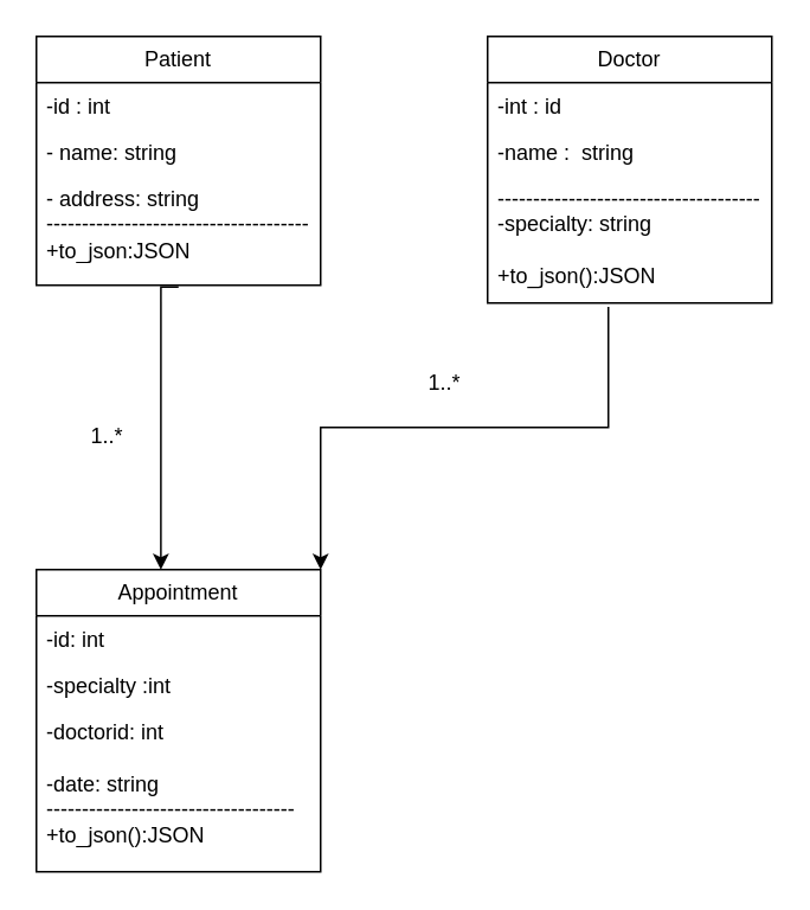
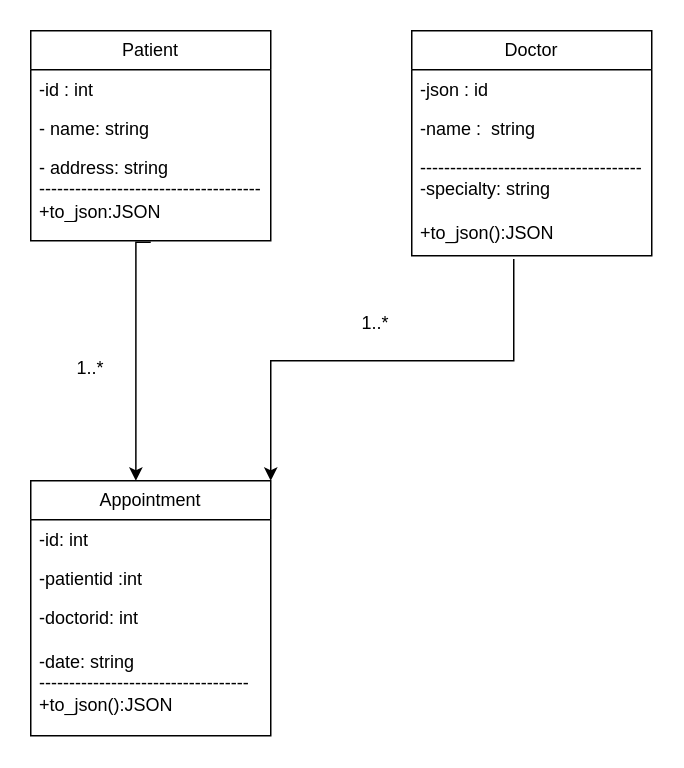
- <mxCell id="7" value="-int : id" style="text;strokeColor=none;fillColor=none;align=left;verticalAlign=top;spacingLeft=4;spacingRight=4;overflow=hidden;rotatable=0;points=[[0,0.5],[1,0.5]];portConstraint=eastwest;whiteSpace=wrap;html=1;" vertex="1" parent="6"><mxGeometry y="26" width="160" height="26" as="geometry" /></mxCell>
+ <mxCell id="7" value="-json : id" style="text;strokeColor=none;fillColor=none;align=left;verticalAlign=top;spacingLeft=4;spacingRight=4;overflow=hidden;rotatable=0;points=[[0,0.5],[1,0.5]];portConstraint=eastwest;whiteSpace=wrap;html=1;" vertex="1" parent="6"><mxGeometry y="26" width="160" height="26" as="geometry" /></mxCell>
- <mxCell id="12" value="-specialty :int" style="text;strokeColor=none;fillColor=none;align=left;verticalAlign=top;spacingLeft=4;spacingRight=4;overflow=hidden;rotatable=0;points=[[0,0.5],[1,0.5]];portConstraint=eastwest;whiteSpace=wrap;html=1;" vertex="1" parent="10"><mxGeometry y="52" width="160" height="26" as="geometry" /></mxCell>
+ <mxCell id="12" value="-patientid :int" style="text;strokeColor=none;fillColor=none;align=left;verticalAlign=top;spacingLeft=4;spacingRight=4;overflow=hidden;rotatable=0;points=[[0,0.5],[1,0.5]];portConstraint=eastwest;whiteSpace=wrap;html=1;" vertex="1" parent="10"><mxGeometry y="52" width="160" height="26" as="geometry" /></mxCell>
